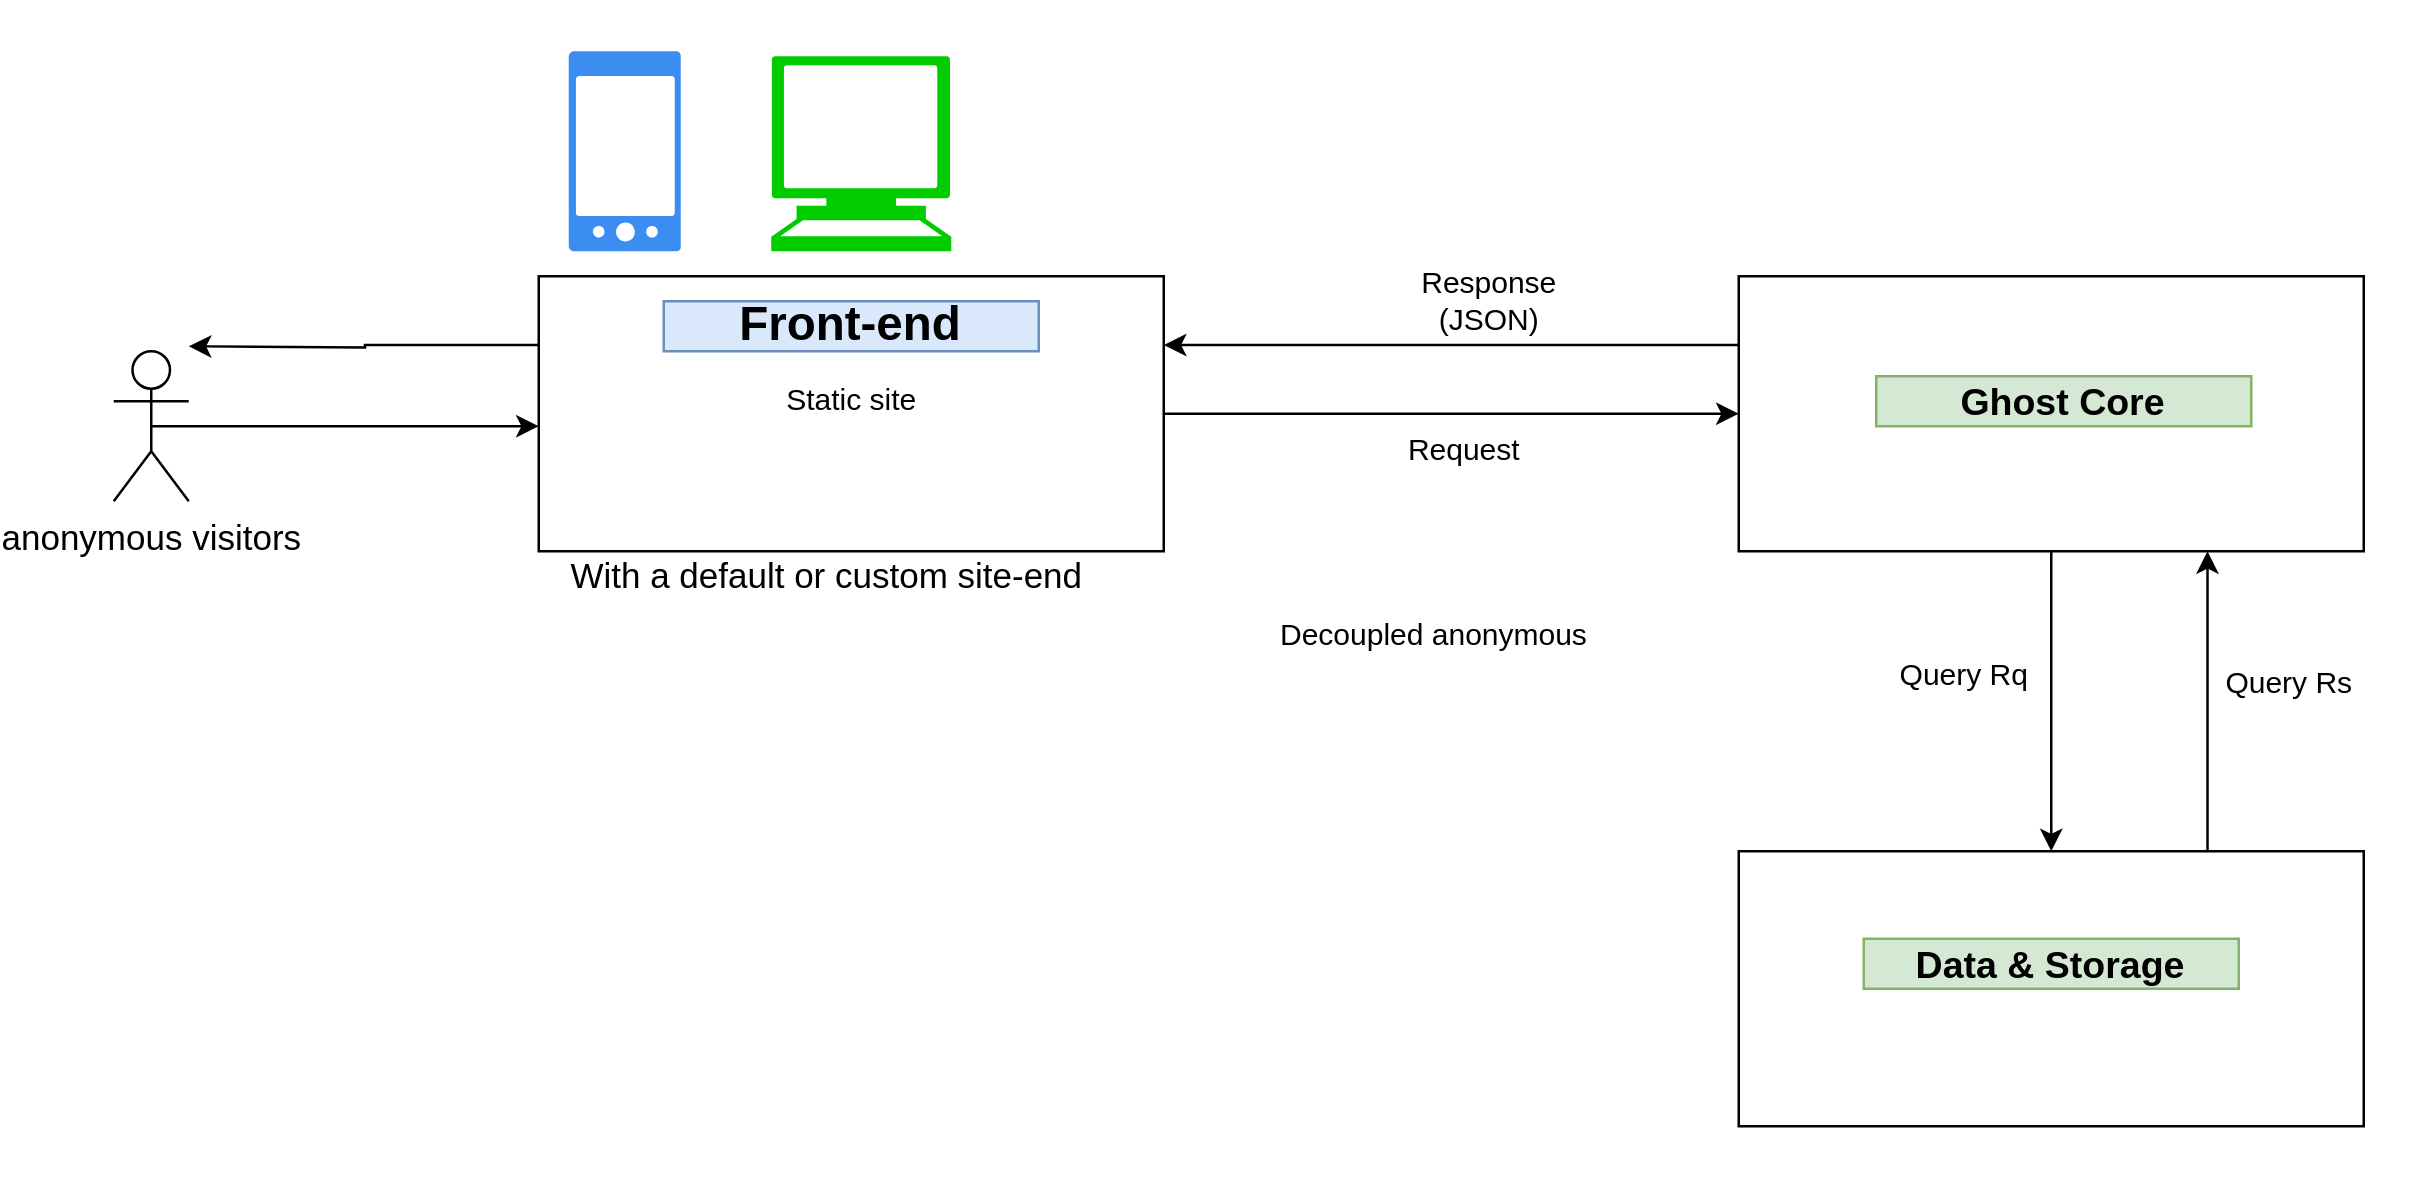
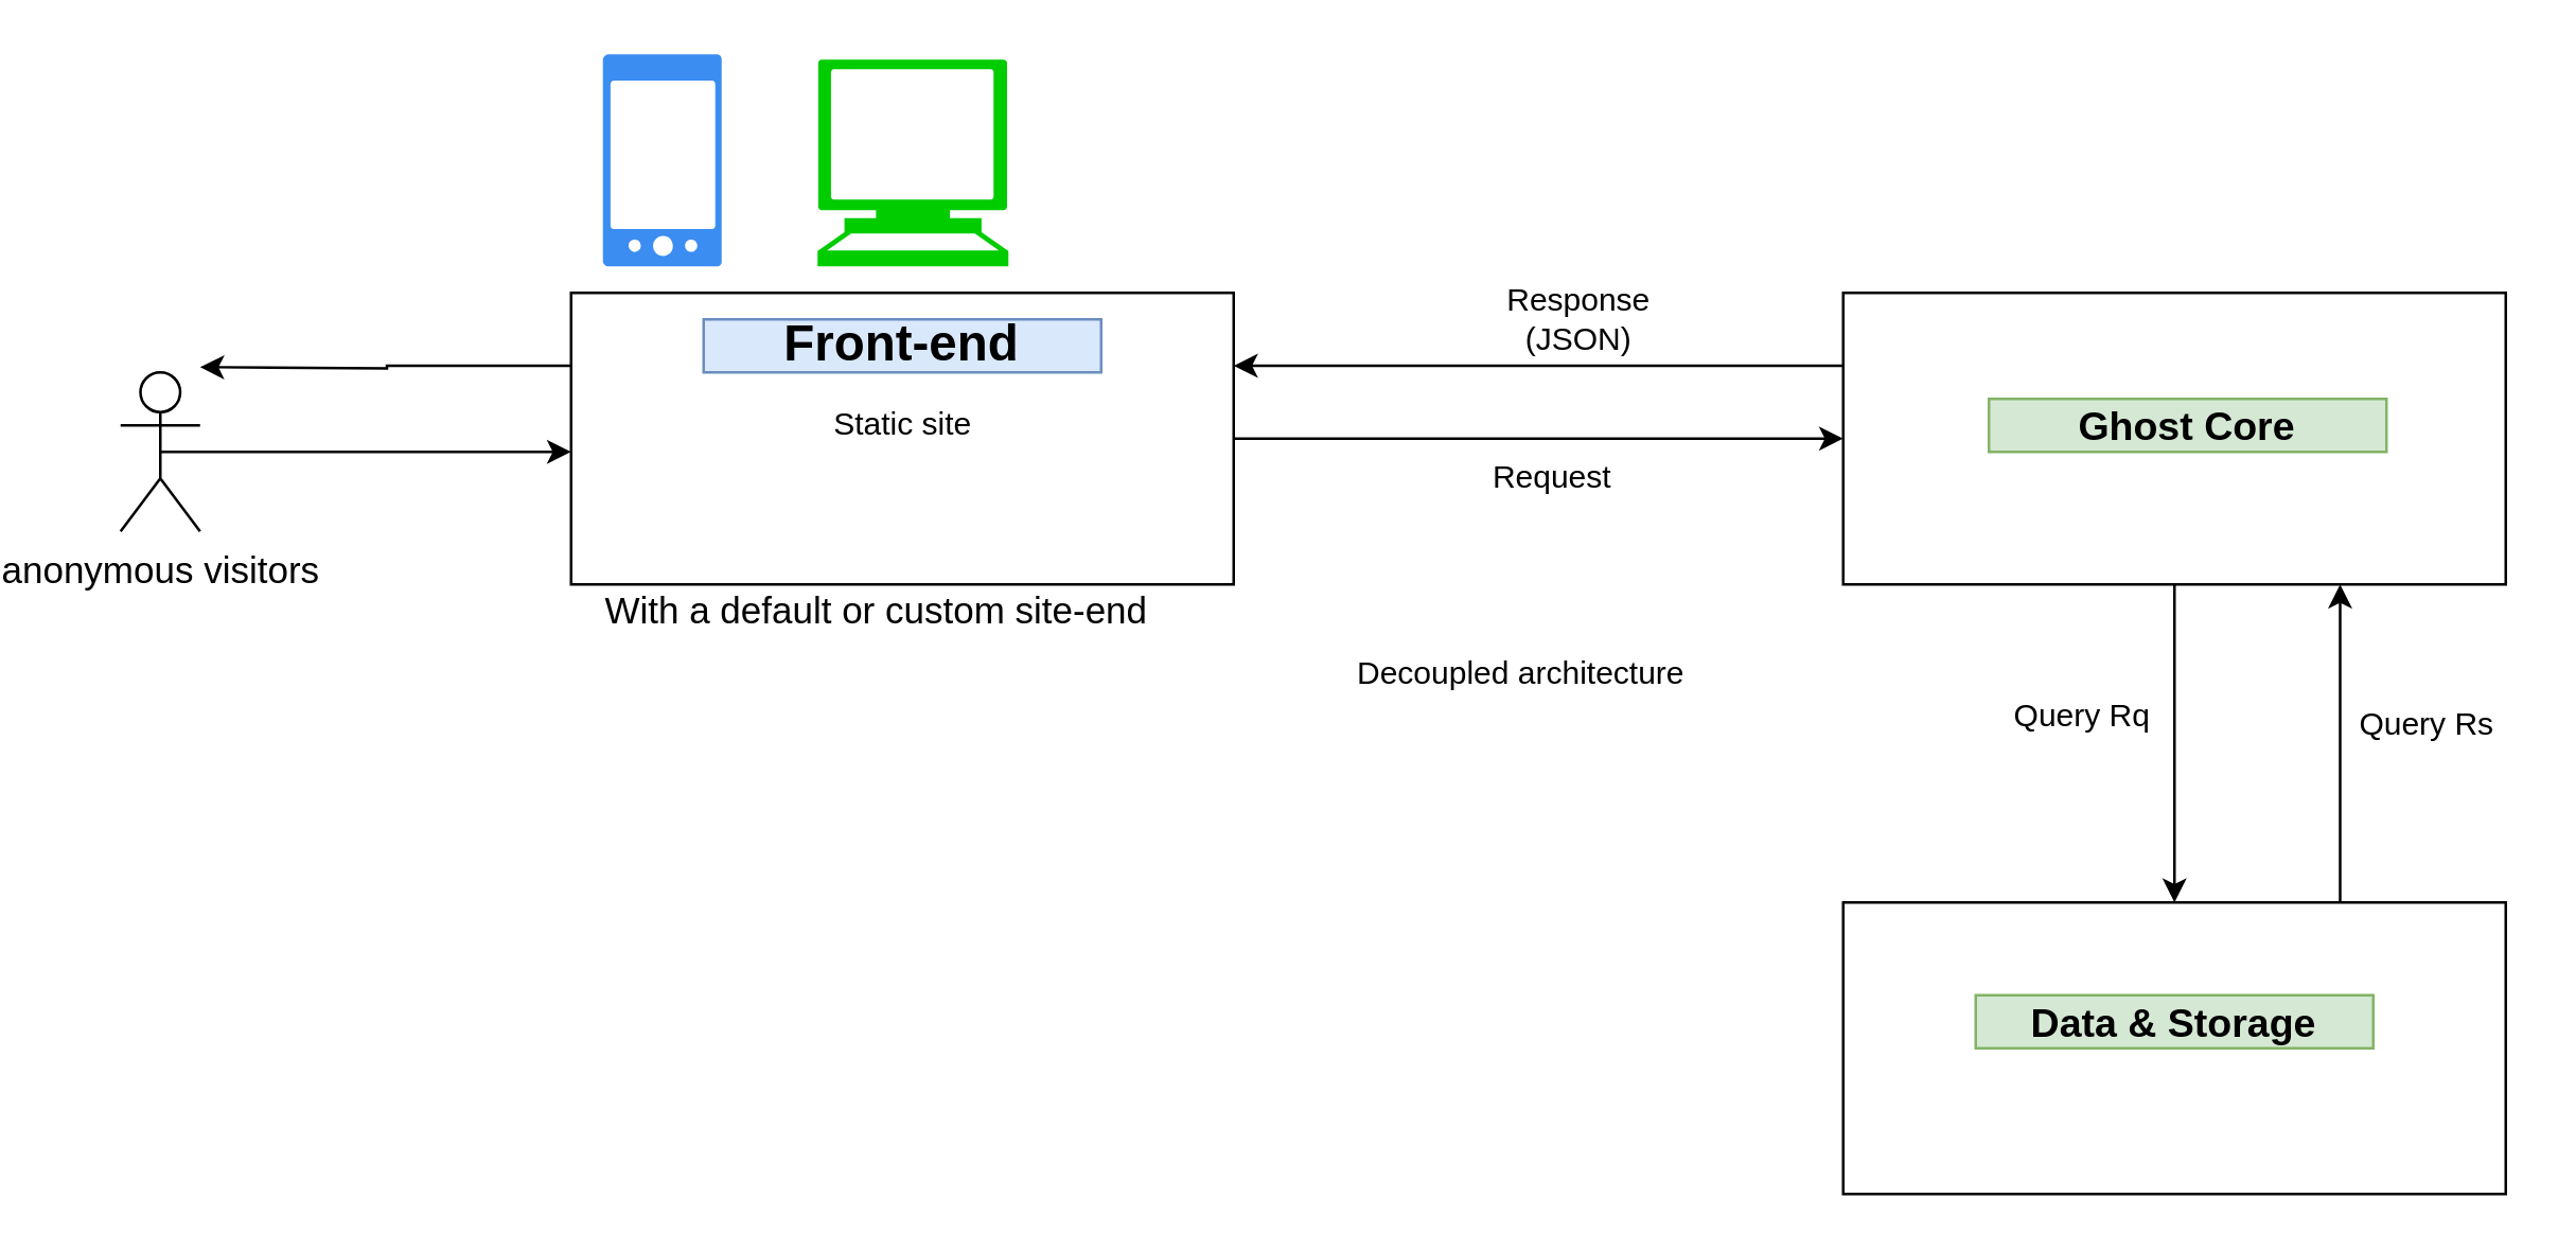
- <mxCell id="20" value="Decoupled anonymous" style="text;whiteSpace=wrap;html=1;" vertex="1" parent="1"><mxGeometry x="485" y="240" width="150" height="30" as="geometry" /></mxCell>
+ <mxCell id="20" value="Decoupled architecture" style="text;whiteSpace=wrap;html=1;" vertex="1" parent="1"><mxGeometry x="485" y="240" width="150" height="30" as="geometry" /></mxCell>
